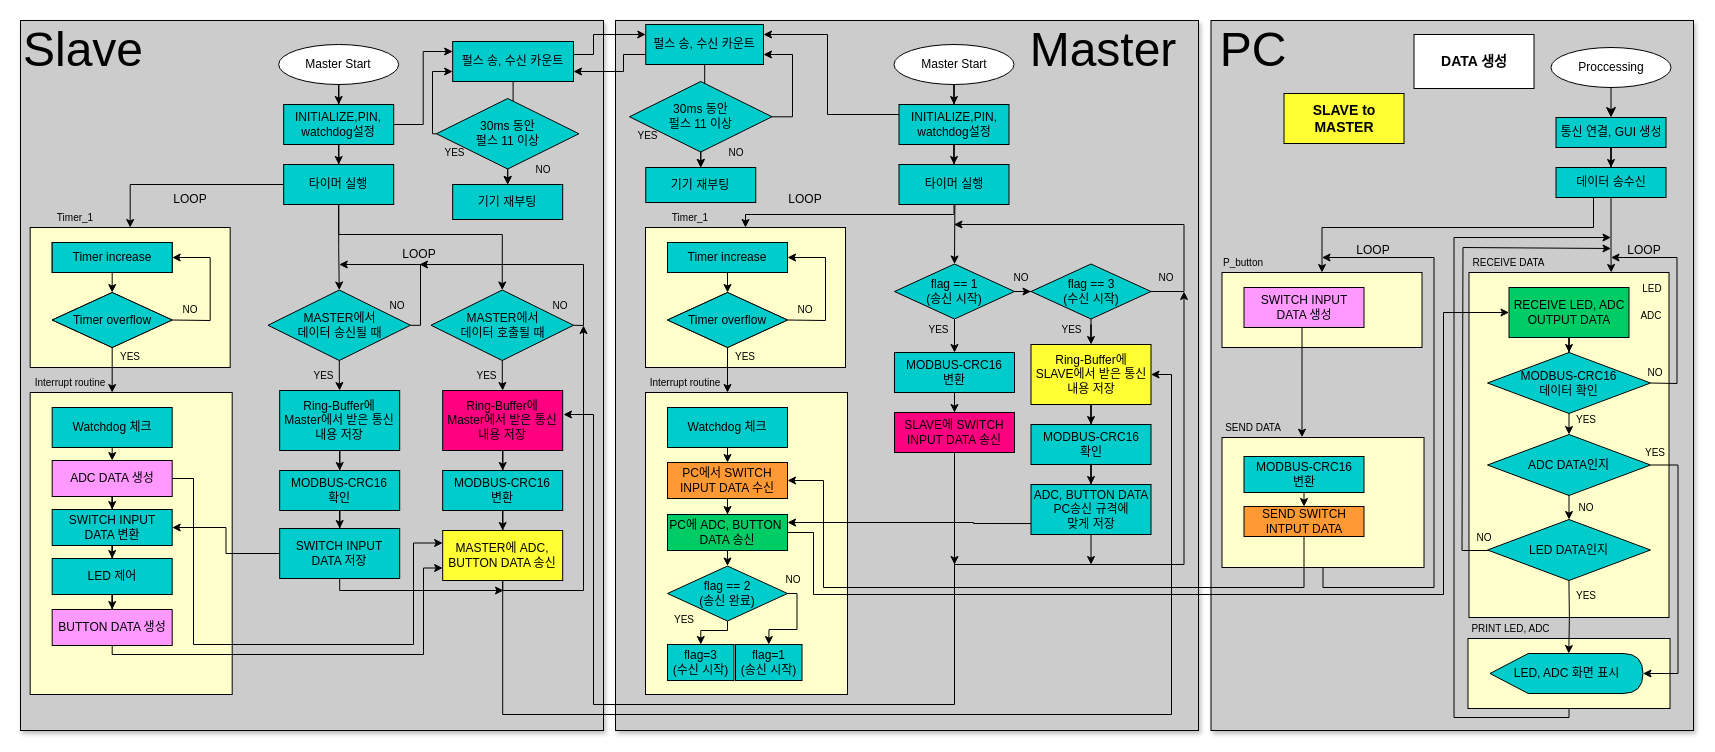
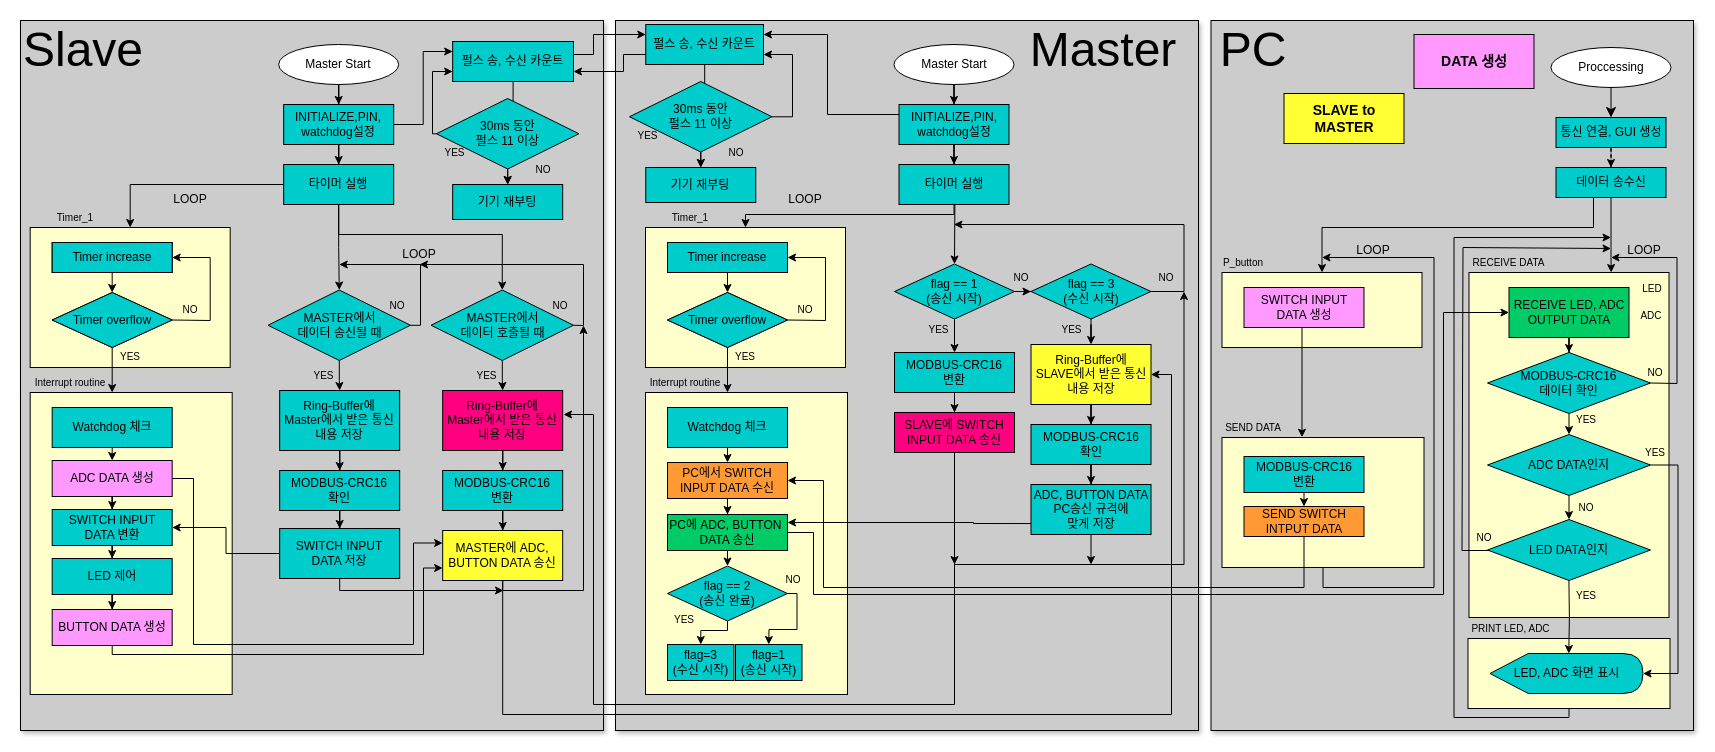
- <mxCell id="171" value="&lt;font style=&quot;font-size: 14px;&quot;&gt;&lt;b&gt;DATA 생성&lt;/b&gt;&lt;/font&gt;&lt;span style=&quot;font-size: 11px; background-color: rgb(255, 255, 255);&quot;&gt;&lt;br&gt;&lt;/span&gt;" style="rounded=0;whiteSpace=wrap;html=1;fillColor=#ffffff;" parent="1" vertex="1"><mxGeometry x="1413.5" y="34" width="120" height="54" as="geometry" /></mxCell>
+ <mxCell id="171" value="&lt;font style=&quot;font-size: 14px;&quot;&gt;&lt;b&gt;DATA 생성&lt;/b&gt;&lt;/font&gt;&lt;span style=&quot;font-size: 11px; background-color: rgb(255, 255, 255);&quot;&gt;&lt;br&gt;&lt;/span&gt;" style="rounded=0;whiteSpace=wrap;html=1;fillColor=#FF99FF;" parent="1" vertex="1"><mxGeometry x="1413.5" y="34" width="120" height="54" as="geometry" /></mxCell>
- <mxCell id="66" value="" style="edgeStyle=orthogonalEdgeStyle;rounded=0;orthogonalLoop=1;jettySize=auto;html=1;" parent="1" source="67" target="69" edge="1"><mxGeometry relative="1" as="geometry" /></mxCell>
+ <mxCell id="66" value="" style="edgeStyle=orthogonalEdgeStyle;rounded=0;orthogonalLoop=1;jettySize=auto;html=1;dashed=1;" parent="1" source="67" target="69" edge="1"><mxGeometry relative="1" as="geometry" /></mxCell>
